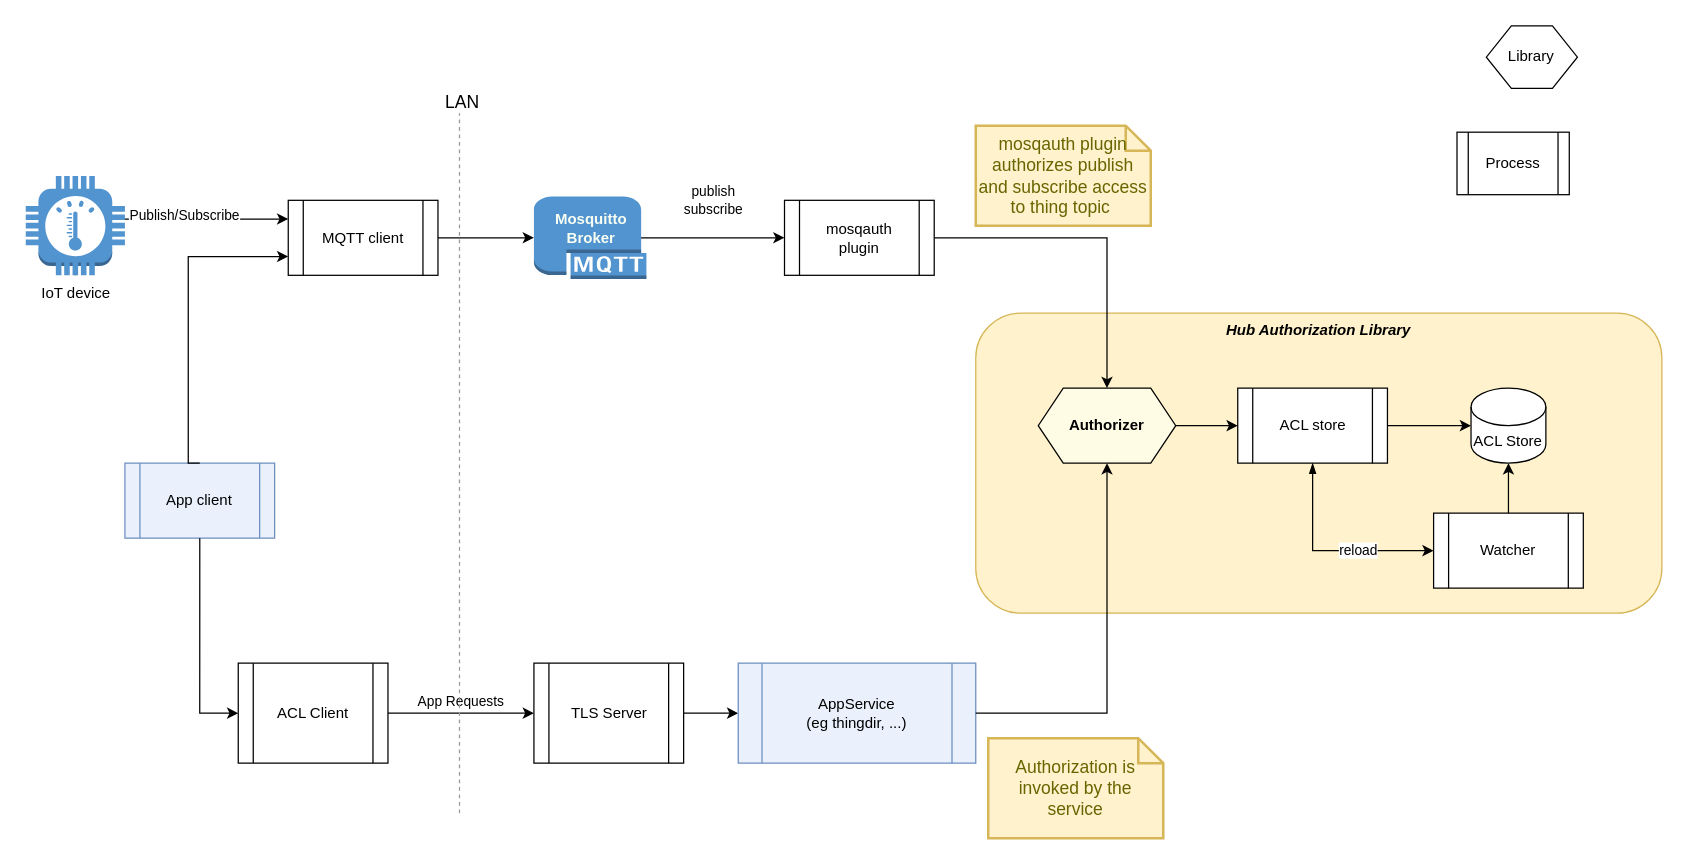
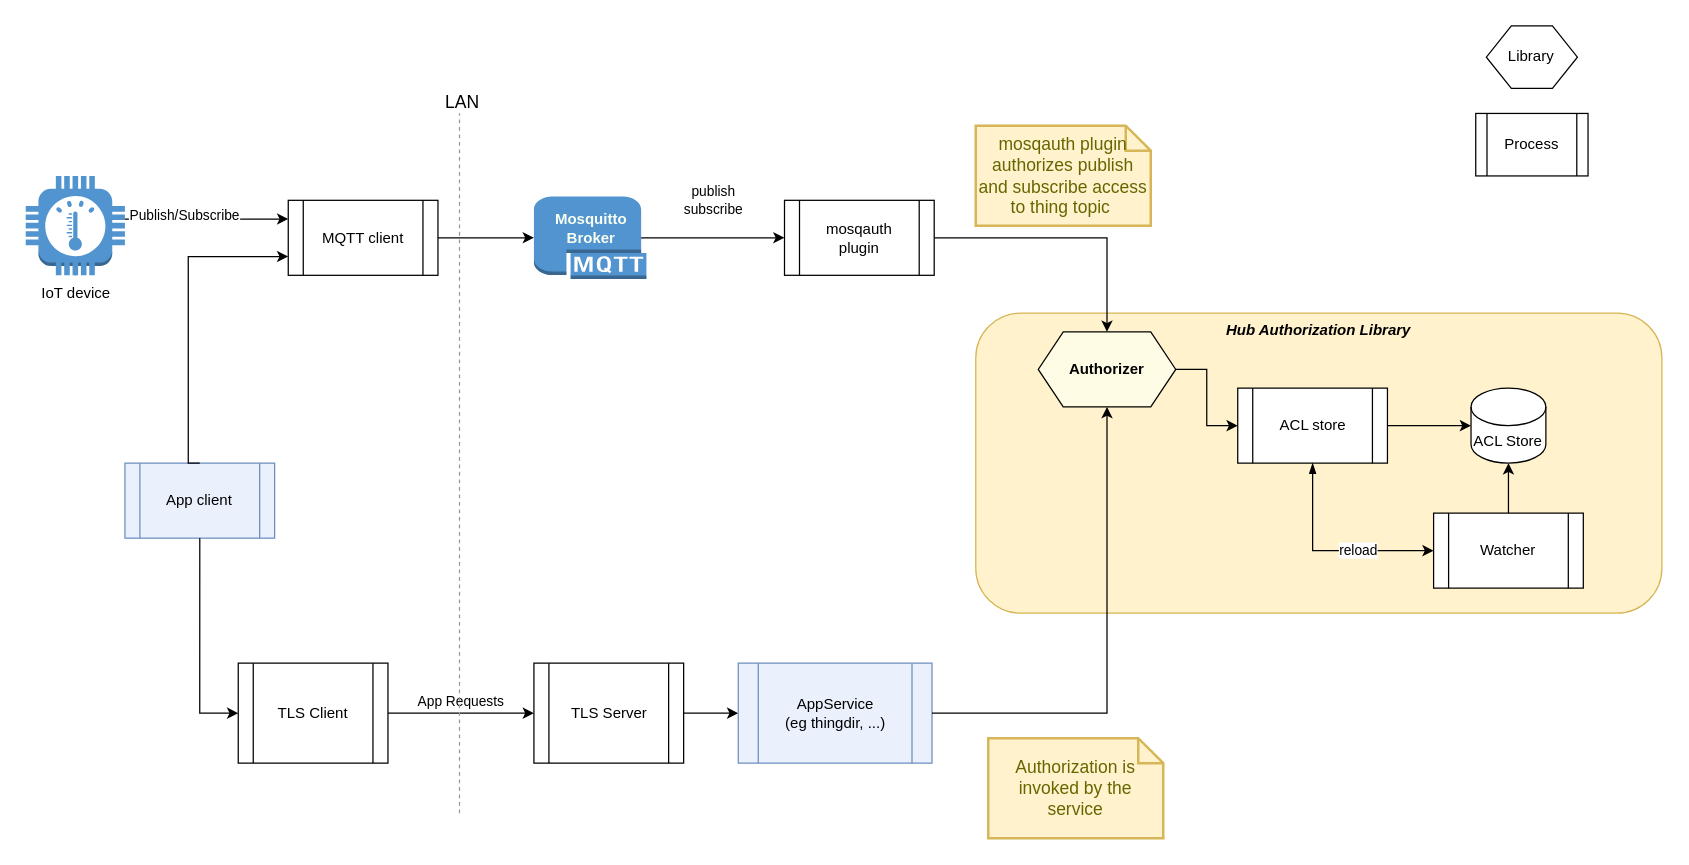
- <mxCell id="30" value="Process" style="shape=process;whiteSpace=wrap;html=1;backgroundOutline=1;" parent="1" vertex="1"><mxGeometry x="1165.002" y="105.25" width="89.824" height="50" as="geometry" /></mxCell>
+ <mxCell id="30" value="Process" style="shape=process;whiteSpace=wrap;html=1;backgroundOutline=1;" parent="1" vertex="1"><mxGeometry x="1180.002" y="90.25" width="89.824" height="50" as="geometry" /></mxCell>
- <mxCell id="27" value="Authorizer" style="shape=hexagon;perimeter=hexagonPerimeter2;whiteSpace=wrap;html=1;fixedSize=1;fillColor=#FFFCE6;fontStyle=1" parent="1" vertex="1"><mxGeometry x="830" y="310" width="110" height="60" as="geometry" /></mxCell>
+ <mxCell id="27" value="Authorizer" style="shape=hexagon;perimeter=hexagonPerimeter2;whiteSpace=wrap;html=1;fixedSize=1;fillColor=#FFFCE6;fontStyle=1" parent="1" vertex="1"><mxGeometry x="830" y="265" width="110" height="60" as="geometry" /></mxCell>
- <mxCell id="5" value="ACL Client" style="shape=process;whiteSpace=wrap;html=1;backgroundOutline=1;" parent="1" vertex="1"><mxGeometry x="190" y="530" width="119.77" height="80" as="geometry" /></mxCell>
+ <mxCell id="5" value="TLS Client" style="shape=process;whiteSpace=wrap;html=1;backgroundOutline=1;" parent="1" vertex="1"><mxGeometry x="190" y="530" width="119.77" height="80" as="geometry" /></mxCell>
- <mxCell id="12" value="AppService&lt;br&gt;(eg thingdir, ...)" style="shape=process;whiteSpace=wrap;html=1;backgroundOutline=1;strokeColor=#6c8ebf;fillColor=#EAF1FC;" parent="1" vertex="1"><mxGeometry x="590" y="530" width="190" height="80" as="geometry" /></mxCell>
+ <mxCell id="12" value="AppService&lt;br&gt;(eg thingdir, ...)" style="shape=process;whiteSpace=wrap;html=1;backgroundOutline=1;strokeColor=#6c8ebf;fillColor=#EAF1FC;" parent="1" vertex="1"><mxGeometry x="590" y="530" width="155" height="80" as="geometry" /></mxCell>
